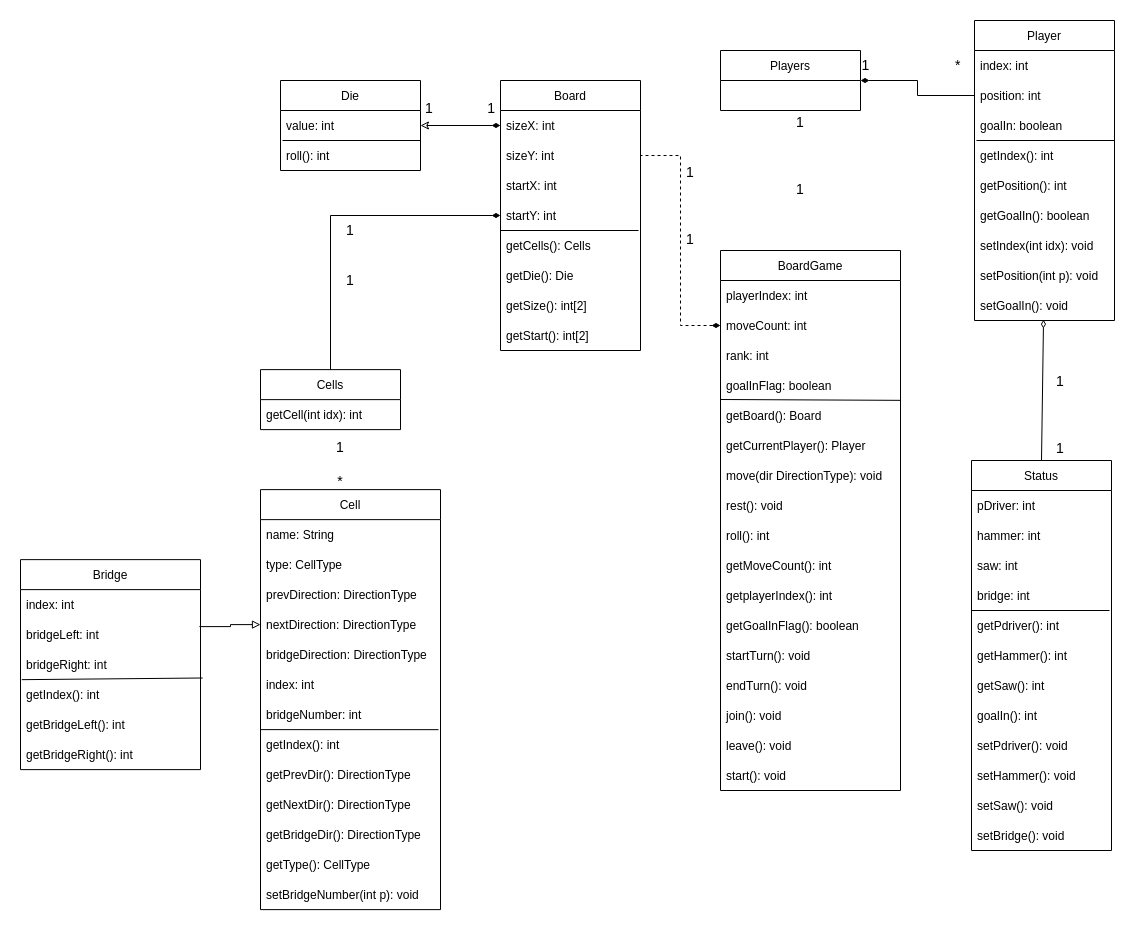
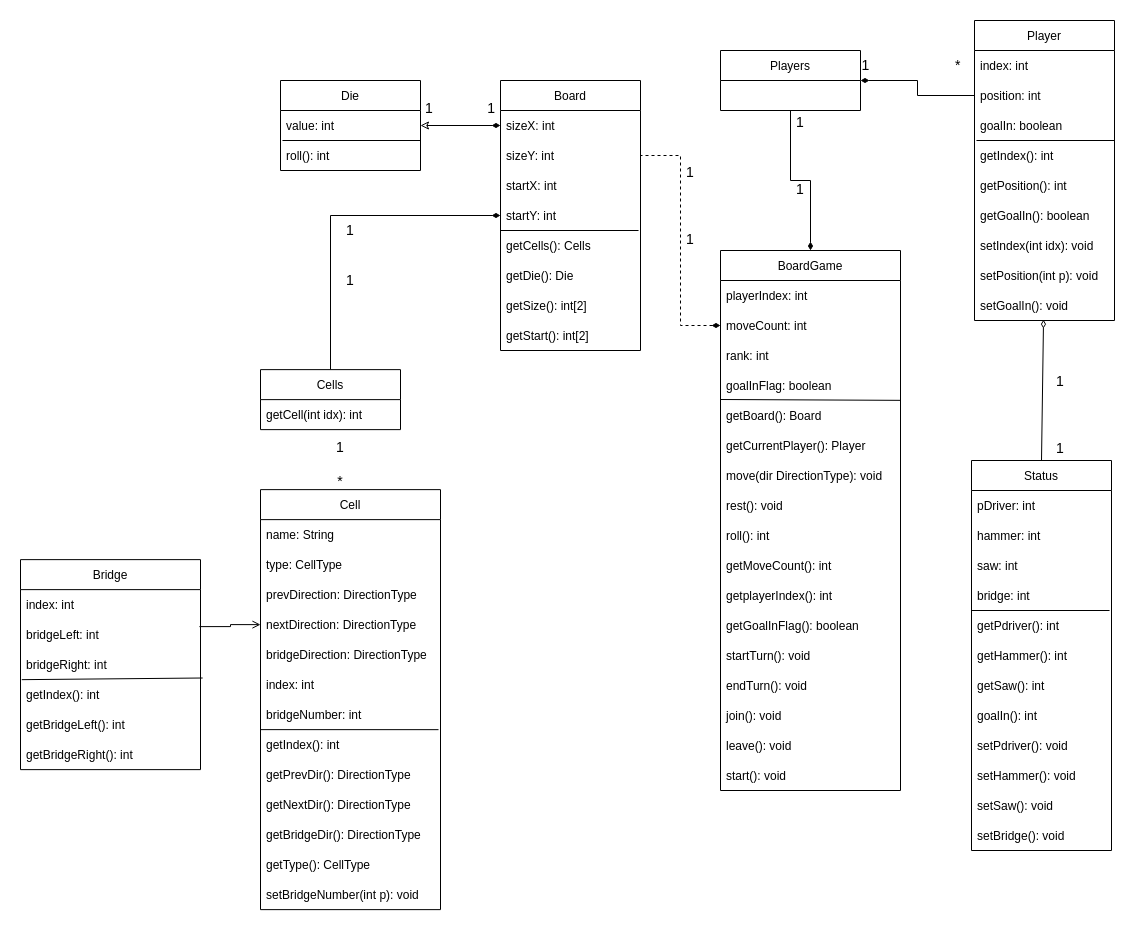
+ <mxCell id="2" style="edgeStyle=orthogonalEdgeStyle;rounded=0;orthogonalLoop=1;jettySize=auto;html=1;exitX=0.5;exitY=0;exitDx=0;exitDy=0;entryX=0.5;entryY=1;entryDx=0;entryDy=0;fontSize=14;endArrow=none;endFill=0;startArrow=diamondThin;startFill=1;" parent="1" source="3" target="33" edge="1"><mxGeometry relative="1" as="geometry" /></mxCell>
- <mxCell id="99" style="edgeStyle=orthogonalEdgeStyle;rounded=0;orthogonalLoop=1;jettySize=auto;html=1;exitX=0.994;exitY=0.233;exitDx=0;exitDy=0;entryX=0;entryY=0.5;entryDx=0;entryDy=0;endArrow=block;endFill=0;exitPerimeter=0;" parent="1" source="93" target="41" edge="1"><mxGeometry relative="1" as="geometry"><mxPoint x="200" y="534.13" as="sourcePoint" /></mxGeometry></mxCell>
+ <mxCell id="99" style="edgeStyle=orthogonalEdgeStyle;rounded=0;orthogonalLoop=1;jettySize=auto;html=1;exitX=0.994;exitY=0.233;exitDx=0;exitDy=0;entryX=0;entryY=0.5;entryDx=0;entryDy=0;endArrow=open;endFill=0;exitPerimeter=0;" parent="1" source="93" target="41" edge="1"><mxGeometry relative="1" as="geometry"><mxPoint x="200" y="534.13" as="sourcePoint" /></mxGeometry></mxCell>
